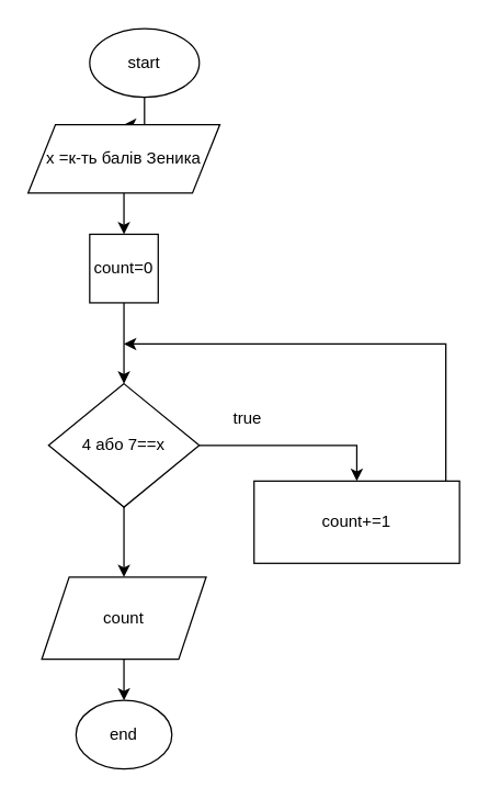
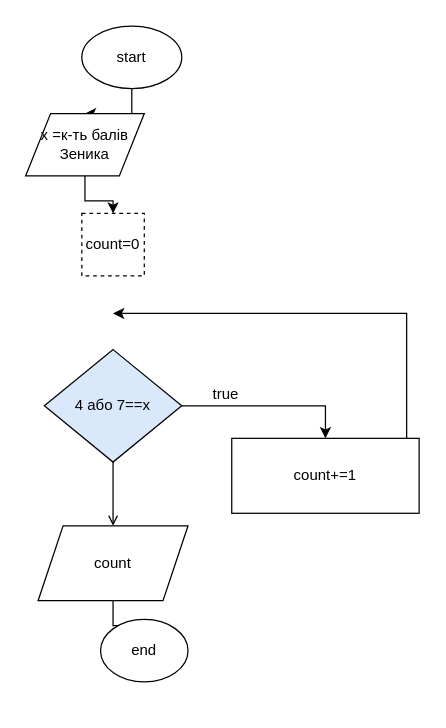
- <mxCell id="5" value="&lt;span class=&quot;katex&quot;&gt;x&lt;/span&gt; =к-ть балів Зеника" style="shape=parallelogram;perimeter=parallelogramPerimeter;whiteSpace=wrap;html=1;fixedSize=1;" parent="1" vertex="1"><mxGeometry x="20" y="90" width="140" height="50" as="geometry" /></mxCell>
+ <mxCell id="5" value="&lt;span class=&quot;katex&quot;&gt;x&lt;/span&gt; =к-ть балів Зеника" style="shape=parallelogram;perimeter=parallelogramPerimeter;whiteSpace=wrap;html=1;fixedSize=1;" parent="1" vertex="1"><mxGeometry x="20" y="90" width="95" height="50" as="geometry" /></mxCell>
- <mxCell id="7" value="&lt;span class=&quot;base&quot;&gt;&lt;span class=&quot;mord mathnormal&quot;&gt;co&lt;/span&gt;&lt;span class=&quot;mord mathnormal&quot;&gt;u&lt;/span&gt;&lt;span class=&quot;mord mathnormal&quot;&gt;n&lt;/span&gt;&lt;span class=&quot;mord mathnormal&quot;&gt;t&lt;/span&gt;&lt;span class=&quot;mspace&quot;&gt;&lt;/span&gt;&lt;span class=&quot;mrel&quot;&gt;=&lt;/span&gt;&lt;span class=&quot;mspace&quot;&gt;&lt;/span&gt;&lt;/span&gt;&lt;span class=&quot;base&quot;&gt;&lt;span class=&quot;strut&quot;&gt;&lt;/span&gt;&lt;span class=&quot;mord&quot;&gt;0&lt;/span&gt;&lt;/span&gt;" style="whiteSpace=wrap;html=1;aspect=fixed;" parent="1" vertex="1"><mxGeometry x="65" y="170" width="50" height="50" as="geometry" /></mxCell>
+ <mxCell id="7" value="&lt;span class=&quot;base&quot;&gt;&lt;span class=&quot;mord mathnormal&quot;&gt;co&lt;/span&gt;&lt;span class=&quot;mord mathnormal&quot;&gt;u&lt;/span&gt;&lt;span class=&quot;mord mathnormal&quot;&gt;n&lt;/span&gt;&lt;span class=&quot;mord mathnormal&quot;&gt;t&lt;/span&gt;&lt;span class=&quot;mspace&quot;&gt;&lt;/span&gt;&lt;span class=&quot;mrel&quot;&gt;=&lt;/span&gt;&lt;span class=&quot;mspace&quot;&gt;&lt;/span&gt;&lt;/span&gt;&lt;span class=&quot;base&quot;&gt;&lt;span class=&quot;strut&quot;&gt;&lt;/span&gt;&lt;span class=&quot;mord&quot;&gt;0&lt;/span&gt;&lt;/span&gt;" style="whiteSpace=wrap;html=1;aspect=fixed;dashed=1;" parent="1" vertex="1"><mxGeometry x="65" y="170" width="50" height="50" as="geometry" /></mxCell>
- <mxCell id="6" value="" style="edgeStyle=orthogonalEdgeStyle;rounded=0;orthogonalLoop=1;jettySize=auto;html=1;" parent="1" source="7" target="10" edge="1"><mxGeometry relative="1" as="geometry" /></mxCell>
- <mxCell id="16" value="true" style="text;html=1;align=center;verticalAlign=middle;resizable=0;points=[];autosize=1;strokeColor=none;fillColor=none;" vertex="1" parent="1"><mxGeometry x="160" y="290" width="40" height="30" as="geometry" /></mxCell>
+ <mxCell id="16" value="true" style="text;html=1;align=center;verticalAlign=middle;resizable=0;points=[];autosize=1;strokeColor=none;fillColor=none;" vertex="1" parent="1"><mxGeometry x="160" y="300" width="40" height="30" as="geometry" /></mxCell>
- <mxCell id="10" value="4 або 7==х" style="rhombus;whiteSpace=wrap;html=1;" parent="1" vertex="1"><mxGeometry x="35" y="279" width="110" height="90" as="geometry" /></mxCell>
+ <mxCell id="10" value="4 або 7==х" style="rhombus;whiteSpace=wrap;html=1;fillColor=#dae8fc;" parent="1" vertex="1"><mxGeometry x="35" y="279" width="110" height="90" as="geometry" /></mxCell>
- <mxCell id="9" value="" style="edgeStyle=orthogonalEdgeStyle;rounded=0;orthogonalLoop=1;jettySize=auto;html=1;" parent="1" source="10" target="14" edge="1"><mxGeometry relative="1" as="geometry" /></mxCell>
+ <mxCell id="9" value="" style="edgeStyle=orthogonalEdgeStyle;rounded=0;orthogonalLoop=1;jettySize=auto;html=1;endArrow=open;" parent="1" source="10" target="14" edge="1"><mxGeometry relative="1" as="geometry" /></mxCell>
- <mxCell id="15" value="end" style="ellipse;whiteSpace=wrap;html=1;" parent="1" vertex="1"><mxGeometry x="55" y="510" width="70" height="50" as="geometry" /></mxCell>
+ <mxCell id="15" value="end" style="ellipse;whiteSpace=wrap;html=1;" parent="1" vertex="1"><mxGeometry x="80" y="495" width="70" height="50" as="geometry" /></mxCell>
